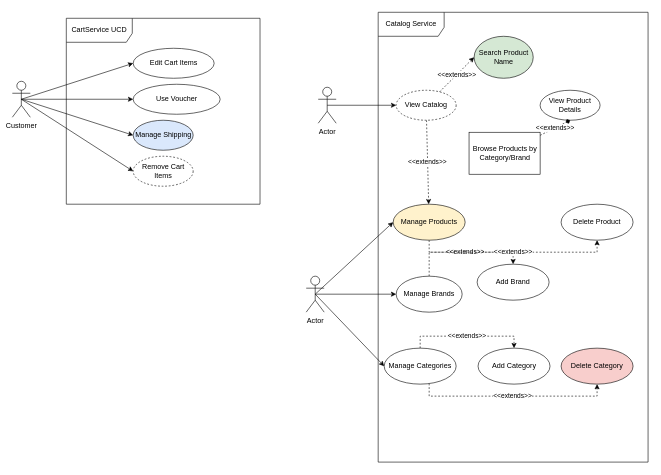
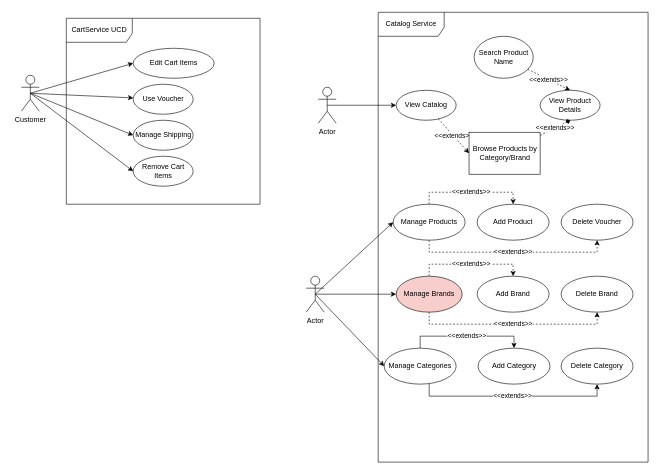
- <mxCell id="14" value="Search Product Name" style="ellipse;whiteSpace=wrap;html=1;fillColor=#d5e8d4;" vertex="1" parent="1"><mxGeometry x="790" y="60" width="98.5" height="70" as="geometry" /></mxCell>
+ <mxCell id="14" value="Search Product Name" style="ellipse;whiteSpace=wrap;html=1;" vertex="1" parent="1"><mxGeometry x="790" y="60" width="98.5" height="70" as="geometry" /></mxCell>
- <mxCell id="16" value="&amp;lt;&amp;lt;extends&amp;gt;&amp;gt;" style="edgeStyle=none;rounded=0;orthogonalLoop=1;jettySize=auto;html=1;entryX=0;entryY=0.5;entryDx=0;entryDy=0;dashed=1;" edge="1" parent="1" source="18" target="14"><mxGeometry relative="1" as="geometry" /></mxCell>
+ <mxCell id="13" value="&amp;lt;&amp;lt;extends&amp;gt;&amp;gt;" style="edgeStyle=none;rounded=0;orthogonalLoop=1;jettySize=auto;html=1;entryX=0.5;entryY=0;entryDx=0;entryDy=0;dashed=1;" edge="1" parent="1" source="14" target="15"><mxGeometry relative="1" as="geometry" /></mxCell>
- <mxCell id="7" value="Customer" style="shape=umlActor;verticalLabelPosition=bottom;labelBackgroundColor=#ffffff;verticalAlign=top;html=1;" vertex="1" parent="1"><mxGeometry x="20" y="135" width="30" height="60" as="geometry" /></mxCell>
+ <mxCell id="7" value="Customer" style="shape=umlActor;verticalLabelPosition=bottom;labelBackgroundColor=#ffffff;verticalAlign=top;html=1;" vertex="1" parent="1"><mxGeometry x="35" y="125" width="30" height="60" as="geometry" /></mxCell>
- <mxCell id="9" value="Use Voucher" style="ellipse;whiteSpace=wrap;html=1;" vertex="1" parent="1"><mxGeometry x="221.5" y="140" width="145" height="50" as="geometry" /></mxCell>
+ <mxCell id="9" value="Use Voucher" style="ellipse;whiteSpace=wrap;html=1;" vertex="1" parent="1"><mxGeometry x="221.5" y="140" width="100" height="50" as="geometry" /></mxCell>
- <mxCell id="18" value="View Catalog" style="ellipse;whiteSpace=wrap;html=1;dashed=1;" vertex="1" parent="1"><mxGeometry x="660" y="150" width="100" height="50" as="geometry" /></mxCell>
+ <mxCell id="18" value="View Catalog" style="ellipse;whiteSpace=wrap;html=1;" vertex="1" parent="1"><mxGeometry x="660" y="150" width="100" height="50" as="geometry" /></mxCell>
- <mxCell id="11" value="Manage Shipping" style="ellipse;whiteSpace=wrap;html=1;fillColor=#dae8fc;" vertex="1" parent="1"><mxGeometry x="221.5" y="200" width="100" height="50" as="geometry" /></mxCell>
+ <mxCell id="11" value="Manage Shipping" style="ellipse;whiteSpace=wrap;html=1;" vertex="1" parent="1"><mxGeometry x="221.5" y="200" width="100" height="50" as="geometry" /></mxCell>
- <mxCell id="17" value="&amp;lt;&amp;lt;extends&amp;gt;&amp;gt;" style="edgeStyle=none;rounded=0;orthogonalLoop=1;jettySize=auto;html=1;dashed=1;" edge="1" parent="1" source="18" target="31"><mxGeometry relative="1" as="geometry" /></mxCell>
+ <mxCell id="17" value="&amp;lt;&amp;lt;extends&amp;gt;&amp;gt;" style="edgeStyle=none;rounded=0;orthogonalLoop=1;jettySize=auto;html=1;entryX=0;entryY=0.5;entryDx=0;entryDy=0;dashed=1;" edge="1" parent="1" source="18" target="20"><mxGeometry relative="1" as="geometry" /></mxCell>
- <mxCell id="8" value="Remove Cart Items" style="ellipse;whiteSpace=wrap;html=1;dashed=1;" vertex="1" parent="1"><mxGeometry x="221.5" y="260" width="100" height="50" as="geometry" /></mxCell>
+ <mxCell id="8" value="Remove Cart Items" style="ellipse;whiteSpace=wrap;html=1;" vertex="1" parent="1"><mxGeometry x="221.5" y="260" width="100" height="50" as="geometry" /></mxCell>
+ <mxCell id="29" value="&amp;lt;&amp;lt;extends&amp;gt;&amp;gt;" style="edgeStyle=orthogonalEdgeStyle;rounded=0;orthogonalLoop=1;jettySize=auto;html=1;exitX=0.5;exitY=0;exitDx=0;exitDy=0;entryX=0.5;entryY=0;entryDx=0;entryDy=0;dashed=1;" edge="1" parent="1" source="31" target="32"><mxGeometry relative="1" as="geometry" /></mxCell>
- <mxCell id="31" value="Manage Products" style="ellipse;whiteSpace=wrap;html=1;fillColor=#fff2cc;" vertex="1" parent="1"><mxGeometry x="655" y="340" width="120" height="60" as="geometry" /></mxCell>
+ <mxCell id="31" value="Manage Products" style="ellipse;whiteSpace=wrap;html=1;" vertex="1" parent="1"><mxGeometry x="655" y="340" width="120" height="60" as="geometry" /></mxCell>
+ <mxCell id="32" value="Add Product" style="ellipse;whiteSpace=wrap;html=1;" vertex="1" parent="1"><mxGeometry x="795" y="340" width="120" height="60" as="geometry" /></mxCell>
- <mxCell id="33" value="Delete Product" style="ellipse;whiteSpace=wrap;html=1;" vertex="1" parent="1"><mxGeometry x="935" y="340" width="120" height="60" as="geometry" /></mxCell>
+ <mxCell id="33" value="Delete Voucher" style="ellipse;whiteSpace=wrap;html=1;" vertex="1" parent="1"><mxGeometry x="935" y="340" width="120" height="60" as="geometry" /></mxCell>
- <mxCell id="34" value="Add Brand" style="ellipse;whiteSpace=wrap;html=1;" vertex="1" parent="1"><mxGeometry x="795" y="440" width="120" height="60" as="geometry" /></mxCell>
+ <mxCell id="34" value="Add Brand" style="ellipse;whiteSpace=wrap;html=1;" vertex="1" parent="1"><mxGeometry x="795" y="460" width="120" height="60" as="geometry" /></mxCell>
- <mxCell id="28" value="Manage Brands" style="ellipse;whiteSpace=wrap;html=1;" vertex="1" parent="1"><mxGeometry x="660" y="460" width="110" height="60" as="geometry" /></mxCell>
+ <mxCell id="28" value="Manage Brands" style="ellipse;whiteSpace=wrap;html=1;fillColor=#f8cecc;" vertex="1" parent="1"><mxGeometry x="660" y="460" width="110" height="60" as="geometry" /></mxCell>
+ <mxCell id="35" value="Delete Brand" style="ellipse;whiteSpace=wrap;html=1;" vertex="1" parent="1"><mxGeometry x="935" y="460" width="120" height="60" as="geometry" /></mxCell>
+ <mxCell id="27" value="&amp;lt;&amp;lt;extends&amp;gt;&amp;gt;" style="edgeStyle=orthogonalEdgeStyle;rounded=0;orthogonalLoop=1;jettySize=auto;html=1;entryX=0.5;entryY=1;entryDx=0;entryDy=0;dashed=1;exitX=0.5;exitY=1;exitDx=0;exitDy=0;" edge="1" parent="1" source="28" target="35"><mxGeometry relative="1" as="geometry" /></mxCell>
- <mxCell id="23" value="&amp;lt;&amp;lt;extends&amp;gt;&amp;gt;" style="edgeStyle=orthogonalEdgeStyle;rounded=0;orthogonalLoop=1;jettySize=auto;html=1;entryX=0.5;entryY=0;entryDx=0;entryDy=0;dashed=1;exitX=0.5;exitY=0;exitDx=0;exitDy=0;" edge="1" parent="1" source="25" target="36"><mxGeometry relative="1" as="geometry" /></mxCell>
+ <mxCell id="23" value="&amp;lt;&amp;lt;extends&amp;gt;&amp;gt;" style="edgeStyle=orthogonalEdgeStyle;rounded=0;orthogonalLoop=1;jettySize=auto;html=1;entryX=0.5;entryY=0;entryDx=0;entryDy=0;dashed=0;exitX=0.5;exitY=0;exitDx=0;exitDy=0;" edge="1" parent="1" source="25" target="36"><mxGeometry relative="1" as="geometry" /></mxCell>
- <mxCell id="37" value="Delete Category" style="ellipse;whiteSpace=wrap;html=1;fillColor=#f8cecc;" vertex="1" parent="1"><mxGeometry x="935" y="580" width="120" height="60" as="geometry" /></mxCell>
+ <mxCell id="37" value="Delete Category" style="ellipse;whiteSpace=wrap;html=1;" vertex="1" parent="1"><mxGeometry x="935" y="580" width="120" height="60" as="geometry" /></mxCell>
- <mxCell id="24" value="&amp;lt;&amp;lt;extends&amp;gt;&amp;gt;" style="edgeStyle=orthogonalEdgeStyle;rounded=0;orthogonalLoop=1;jettySize=auto;html=1;entryX=0.5;entryY=1;entryDx=0;entryDy=0;dashed=1;" edge="1" parent="1" source="25" target="37"><mxGeometry relative="1" as="geometry"><Array as="points"><mxPoint x="715" y="660" /><mxPoint x="995" y="660" /></Array></mxGeometry></mxCell>
+ <mxCell id="24" value="&amp;lt;&amp;lt;extends&amp;gt;&amp;gt;" style="edgeStyle=orthogonalEdgeStyle;rounded=0;orthogonalLoop=1;jettySize=auto;html=1;entryX=0.5;entryY=1;entryDx=0;entryDy=0;dashed=0;" edge="1" parent="1" source="25" target="37"><mxGeometry relative="1" as="geometry"><Array as="points"><mxPoint x="715" y="660" /><mxPoint x="995" y="660" /></Array></mxGeometry></mxCell>
